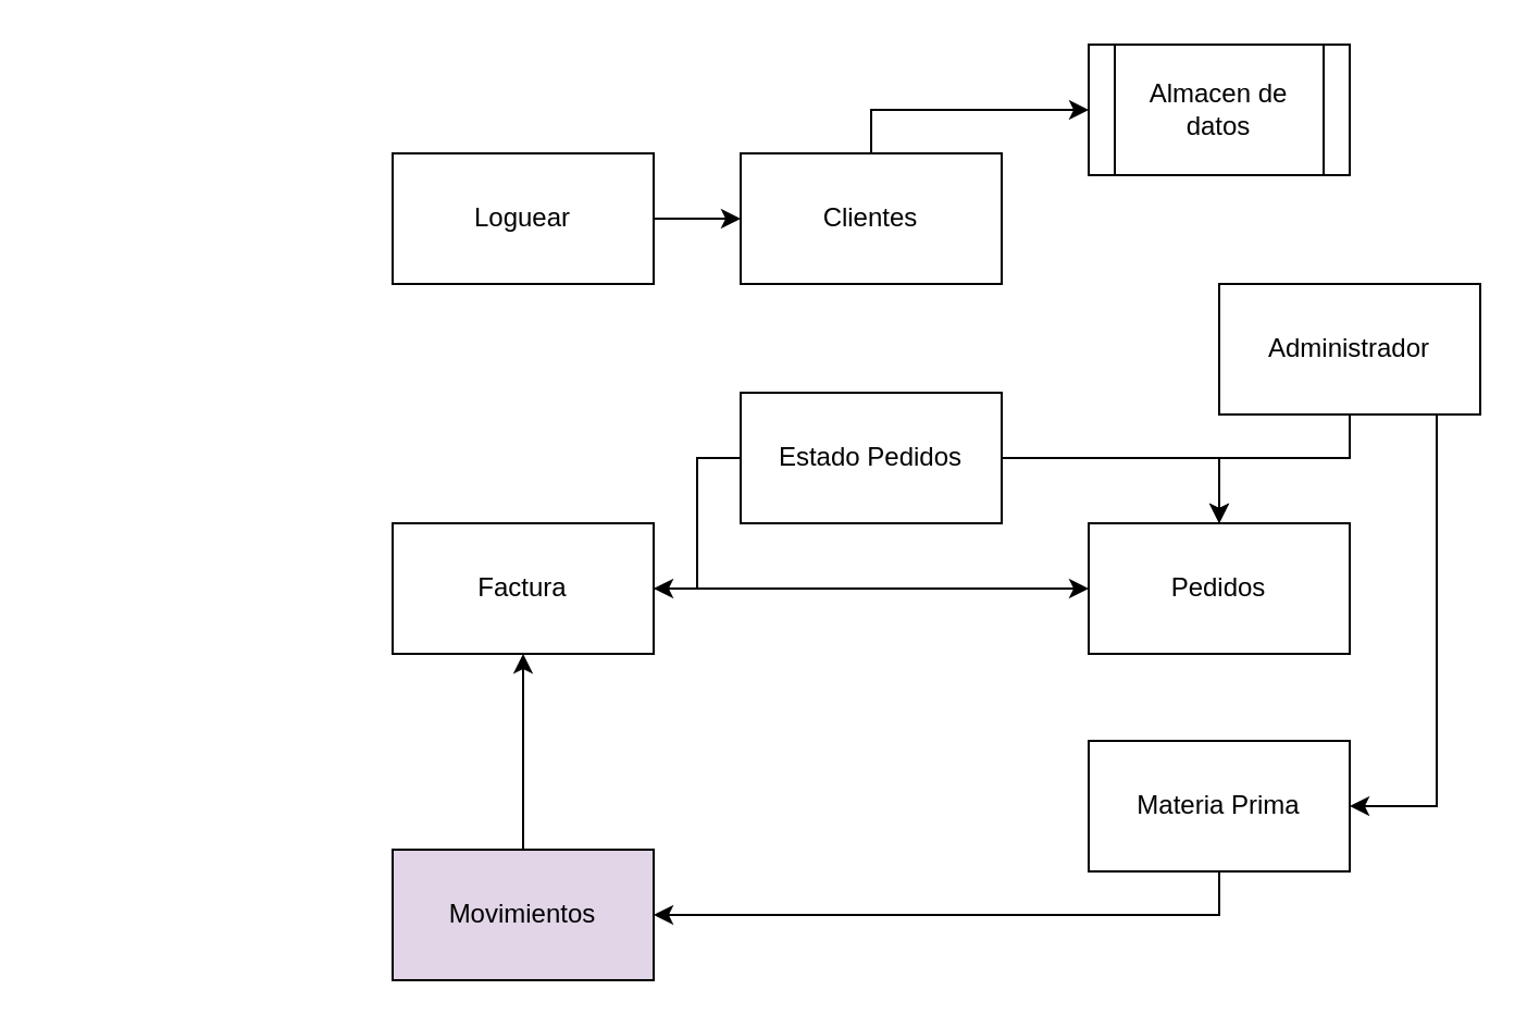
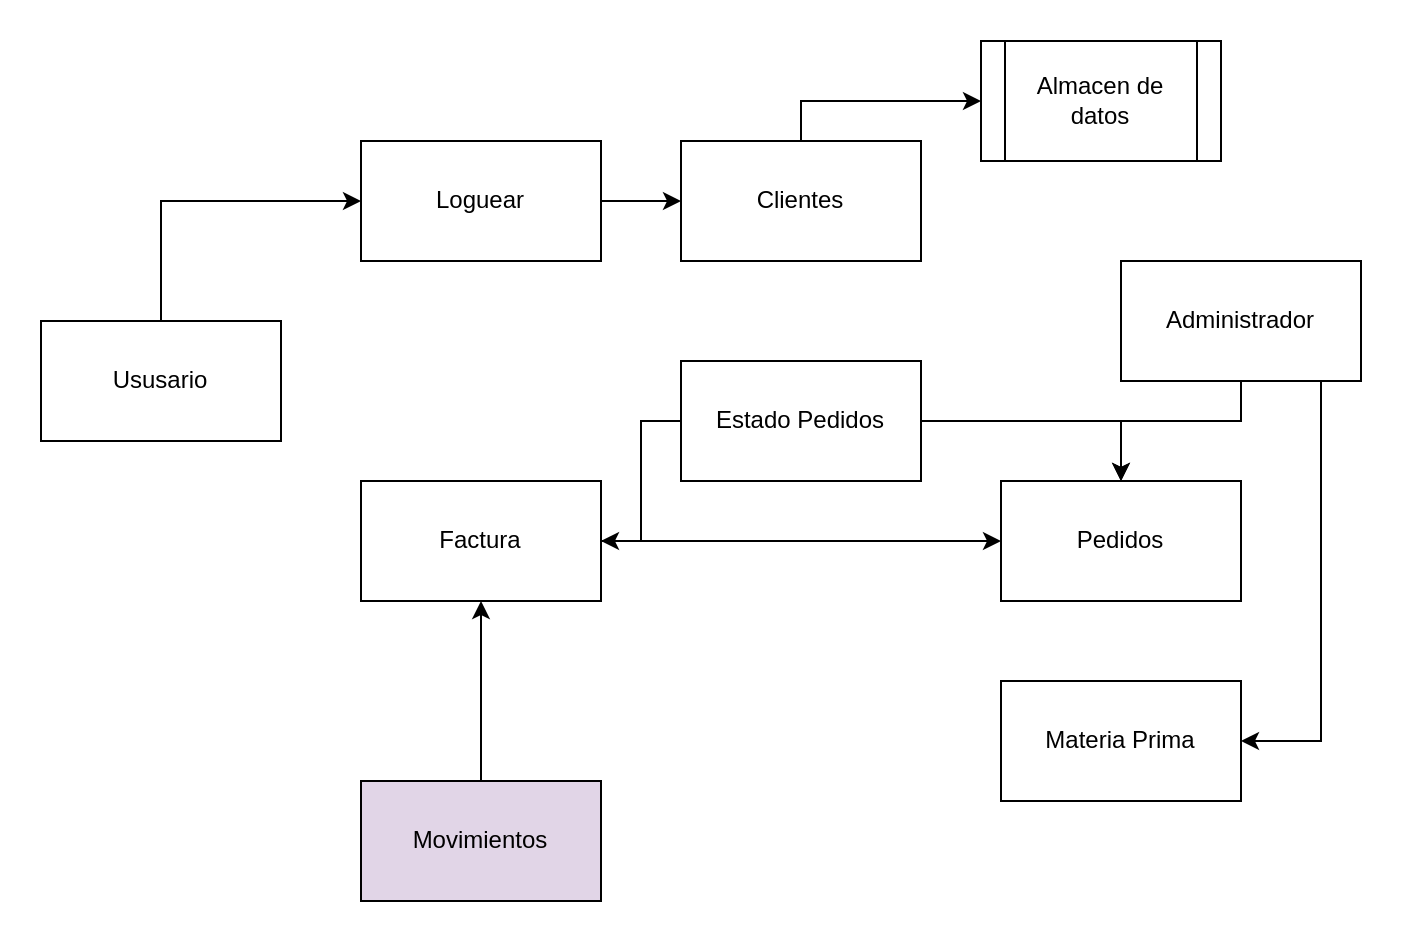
- <mxCell id="8" value="Almacen de datos" style="shape=process;whiteSpace=wrap;html=1;backgroundOutline=1;" vertex="1" parent="1"><mxGeometry x="500" y="20" width="120" height="60" as="geometry" /></mxCell>
+ <mxCell id="8" value="Almacen de datos" style="shape=process;whiteSpace=wrap;html=1;backgroundOutline=1;" vertex="1" parent="1"><mxGeometry x="490" y="20" width="120" height="60" as="geometry" /></mxCell>
+ <mxCell id="2" style="edgeStyle=orthogonalEdgeStyle;rounded=0;orthogonalLoop=1;jettySize=auto;html=1;entryX=0;entryY=0.5;entryDx=0;entryDy=0;" edge="1" parent="1" source="3" target="5"><mxGeometry relative="1" as="geometry"><Array as="points"><mxPoint x="80" y="100" /></Array></mxGeometry></mxCell>
+ <mxCell id="3" value="Ususario" style="rounded=0;whiteSpace=wrap;html=1;" vertex="1" parent="1"><mxGeometry x="20" y="160" width="120" height="60" as="geometry" /></mxCell>
- <mxCell id="18" style="edgeStyle=orthogonalEdgeStyle;rounded=0;orthogonalLoop=1;jettySize=auto;html=1;entryX=1;entryY=0.5;entryDx=0;entryDy=0;" edge="1" parent="1" source="19" target="21"><mxGeometry relative="1" as="geometry"><Array as="points"><mxPoint x="560" y="420" /></Array></mxGeometry></mxCell>
